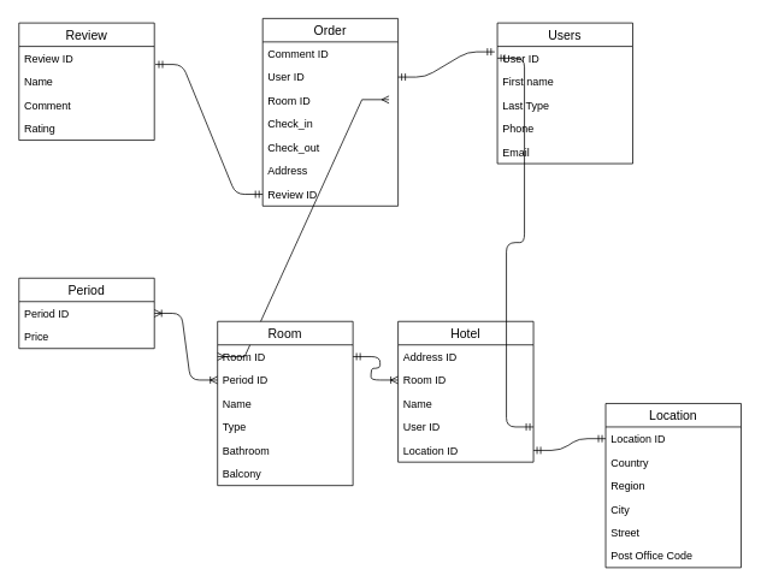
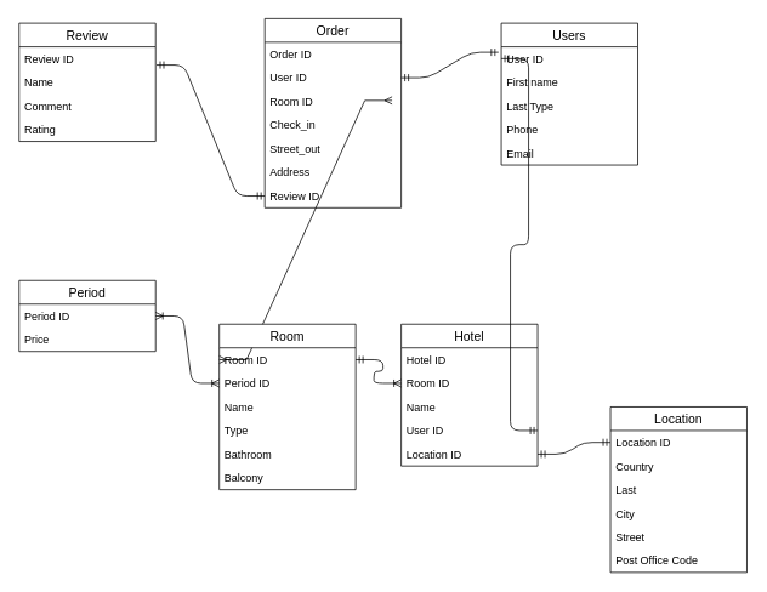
- <mxCell id="36" value="Comment ID" style="text;strokeColor=none;fillColor=none;spacingLeft=4;spacingRight=4;overflow=hidden;rotatable=0;points=[[0,0.5],[1,0.5]];portConstraint=eastwest;fontSize=12;" parent="35" vertex="1"><mxGeometry y="26" width="150" height="26" as="geometry" /></mxCell>
+ <mxCell id="36" value="Order ID" style="text;strokeColor=none;fillColor=none;spacingLeft=4;spacingRight=4;overflow=hidden;rotatable=0;points=[[0,0.5],[1,0.5]];portConstraint=eastwest;fontSize=12;" parent="35" vertex="1"><mxGeometry y="26" width="150" height="26" as="geometry" /></mxCell>
- <mxCell id="40" value="Check_out" style="text;strokeColor=none;fillColor=none;spacingLeft=4;spacingRight=4;overflow=hidden;rotatable=0;points=[[0,0.5],[1,0.5]];portConstraint=eastwest;fontSize=12;" parent="35" vertex="1"><mxGeometry y="130" width="150" height="26" as="geometry" /></mxCell>
+ <mxCell id="40" value="Street_out" style="text;strokeColor=none;fillColor=none;spacingLeft=4;spacingRight=4;overflow=hidden;rotatable=0;points=[[0,0.5],[1,0.5]];portConstraint=eastwest;fontSize=12;" parent="35" vertex="1"><mxGeometry y="130" width="150" height="26" as="geometry" /></mxCell>
- <mxCell id="44" value="Address ID" style="text;strokeColor=none;fillColor=none;spacingLeft=4;spacingRight=4;overflow=hidden;rotatable=0;points=[[0,0.5],[1,0.5]];portConstraint=eastwest;fontSize=12;" parent="43" vertex="1"><mxGeometry y="26" width="150" height="26" as="geometry" /></mxCell>
+ <mxCell id="44" value="Hotel ID" style="text;strokeColor=none;fillColor=none;spacingLeft=4;spacingRight=4;overflow=hidden;rotatable=0;points=[[0,0.5],[1,0.5]];portConstraint=eastwest;fontSize=12;" parent="43" vertex="1"><mxGeometry y="26" width="150" height="26" as="geometry" /></mxCell>
- <mxCell id="15" value="Region" style="text;strokeColor=none;fillColor=none;spacingLeft=4;spacingRight=4;overflow=hidden;rotatable=0;points=[[0,0.5],[1,0.5]];portConstraint=eastwest;fontSize=12;" parent="12" vertex="1"><mxGeometry y="78" width="150" height="26" as="geometry" /></mxCell>
+ <mxCell id="15" value="Last" style="text;strokeColor=none;fillColor=none;spacingLeft=4;spacingRight=4;overflow=hidden;rotatable=0;points=[[0,0.5],[1,0.5]];portConstraint=eastwest;fontSize=12;" parent="12" vertex="1"><mxGeometry y="78" width="150" height="26" as="geometry" /></mxCell>
